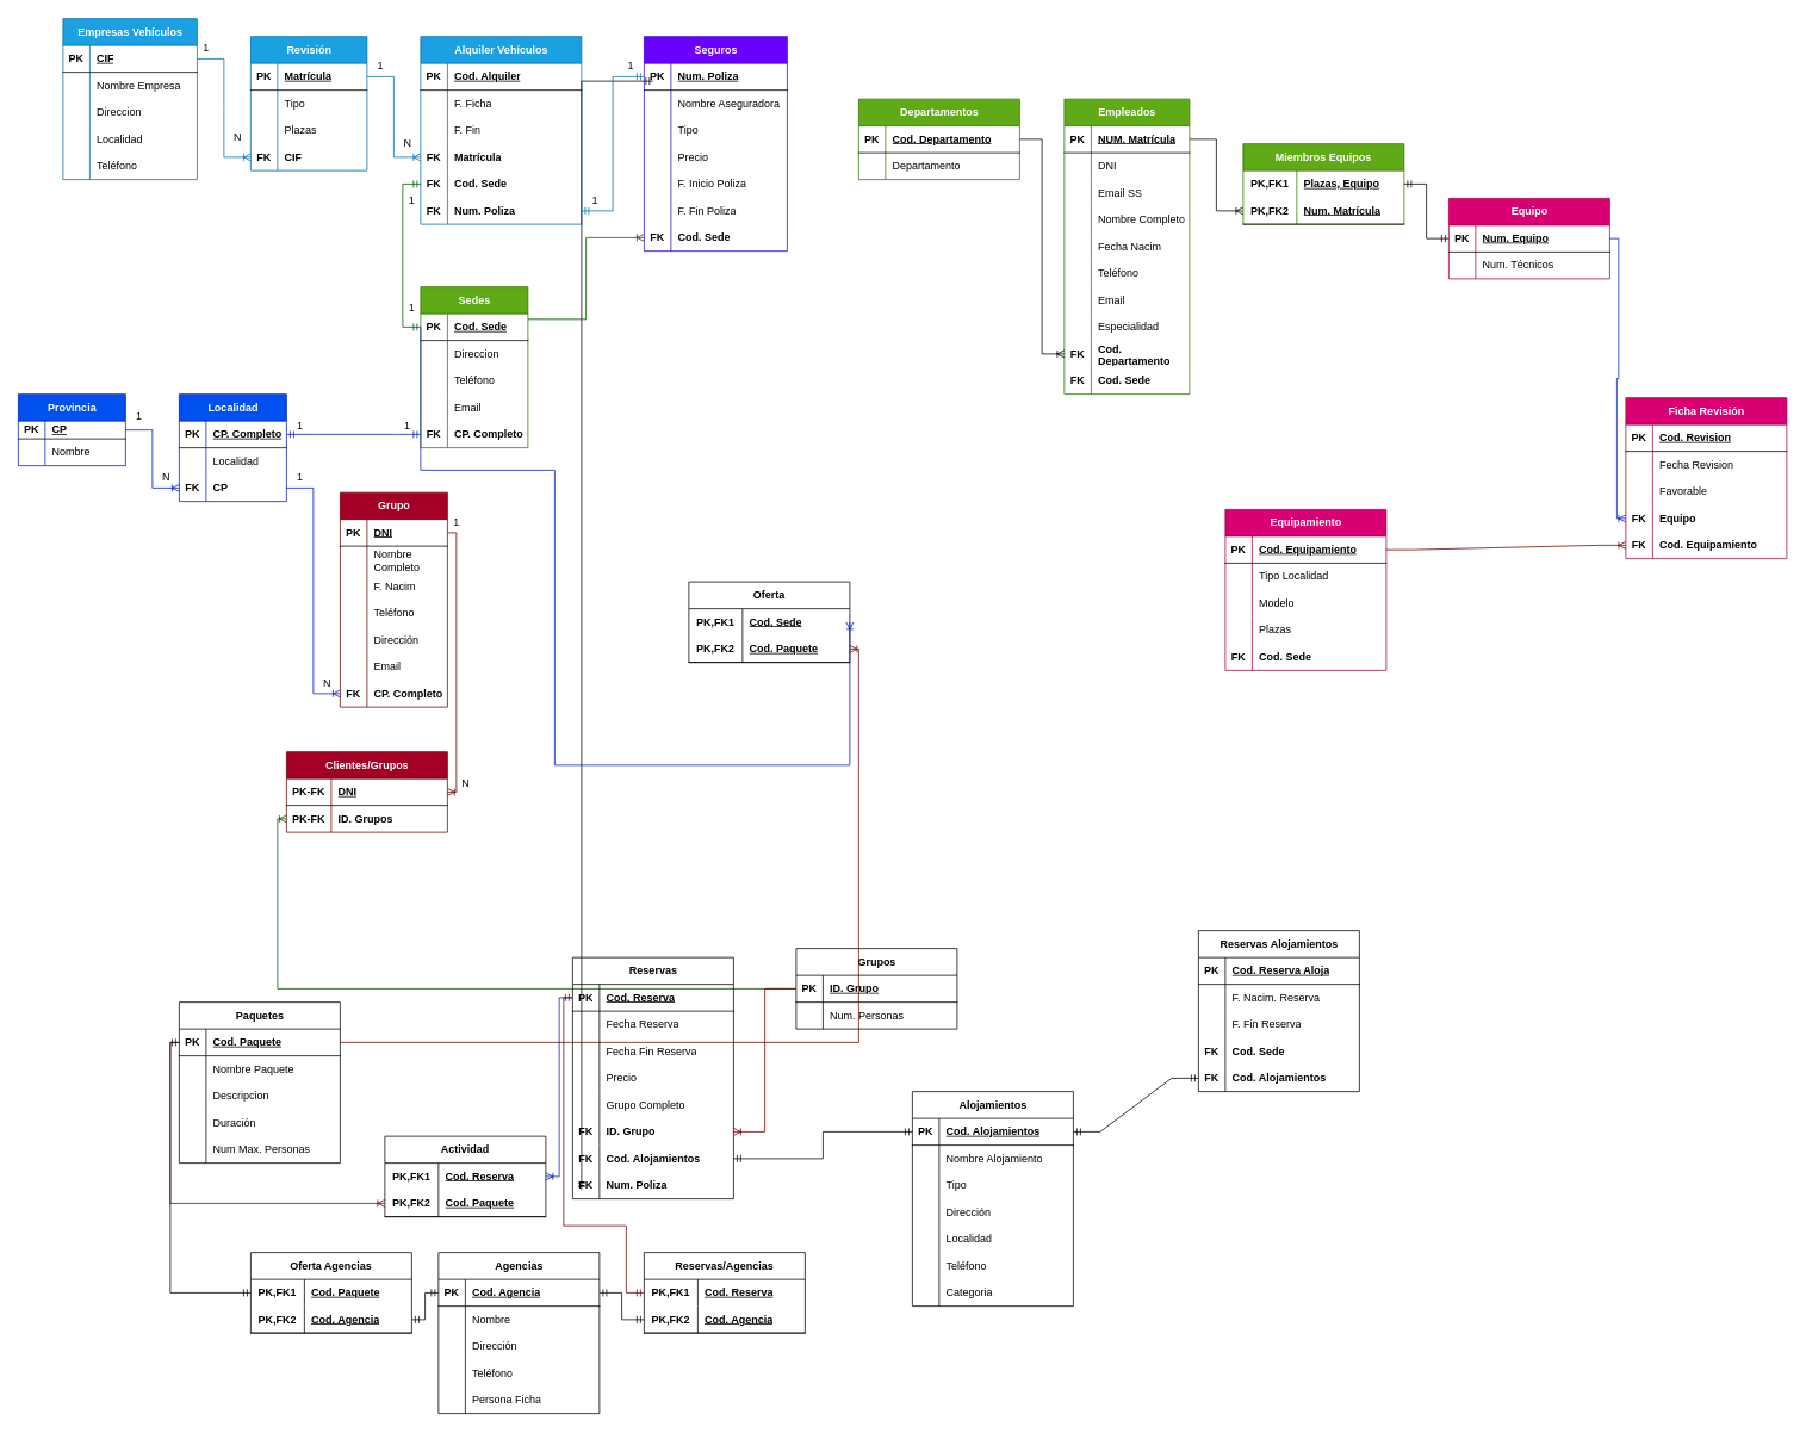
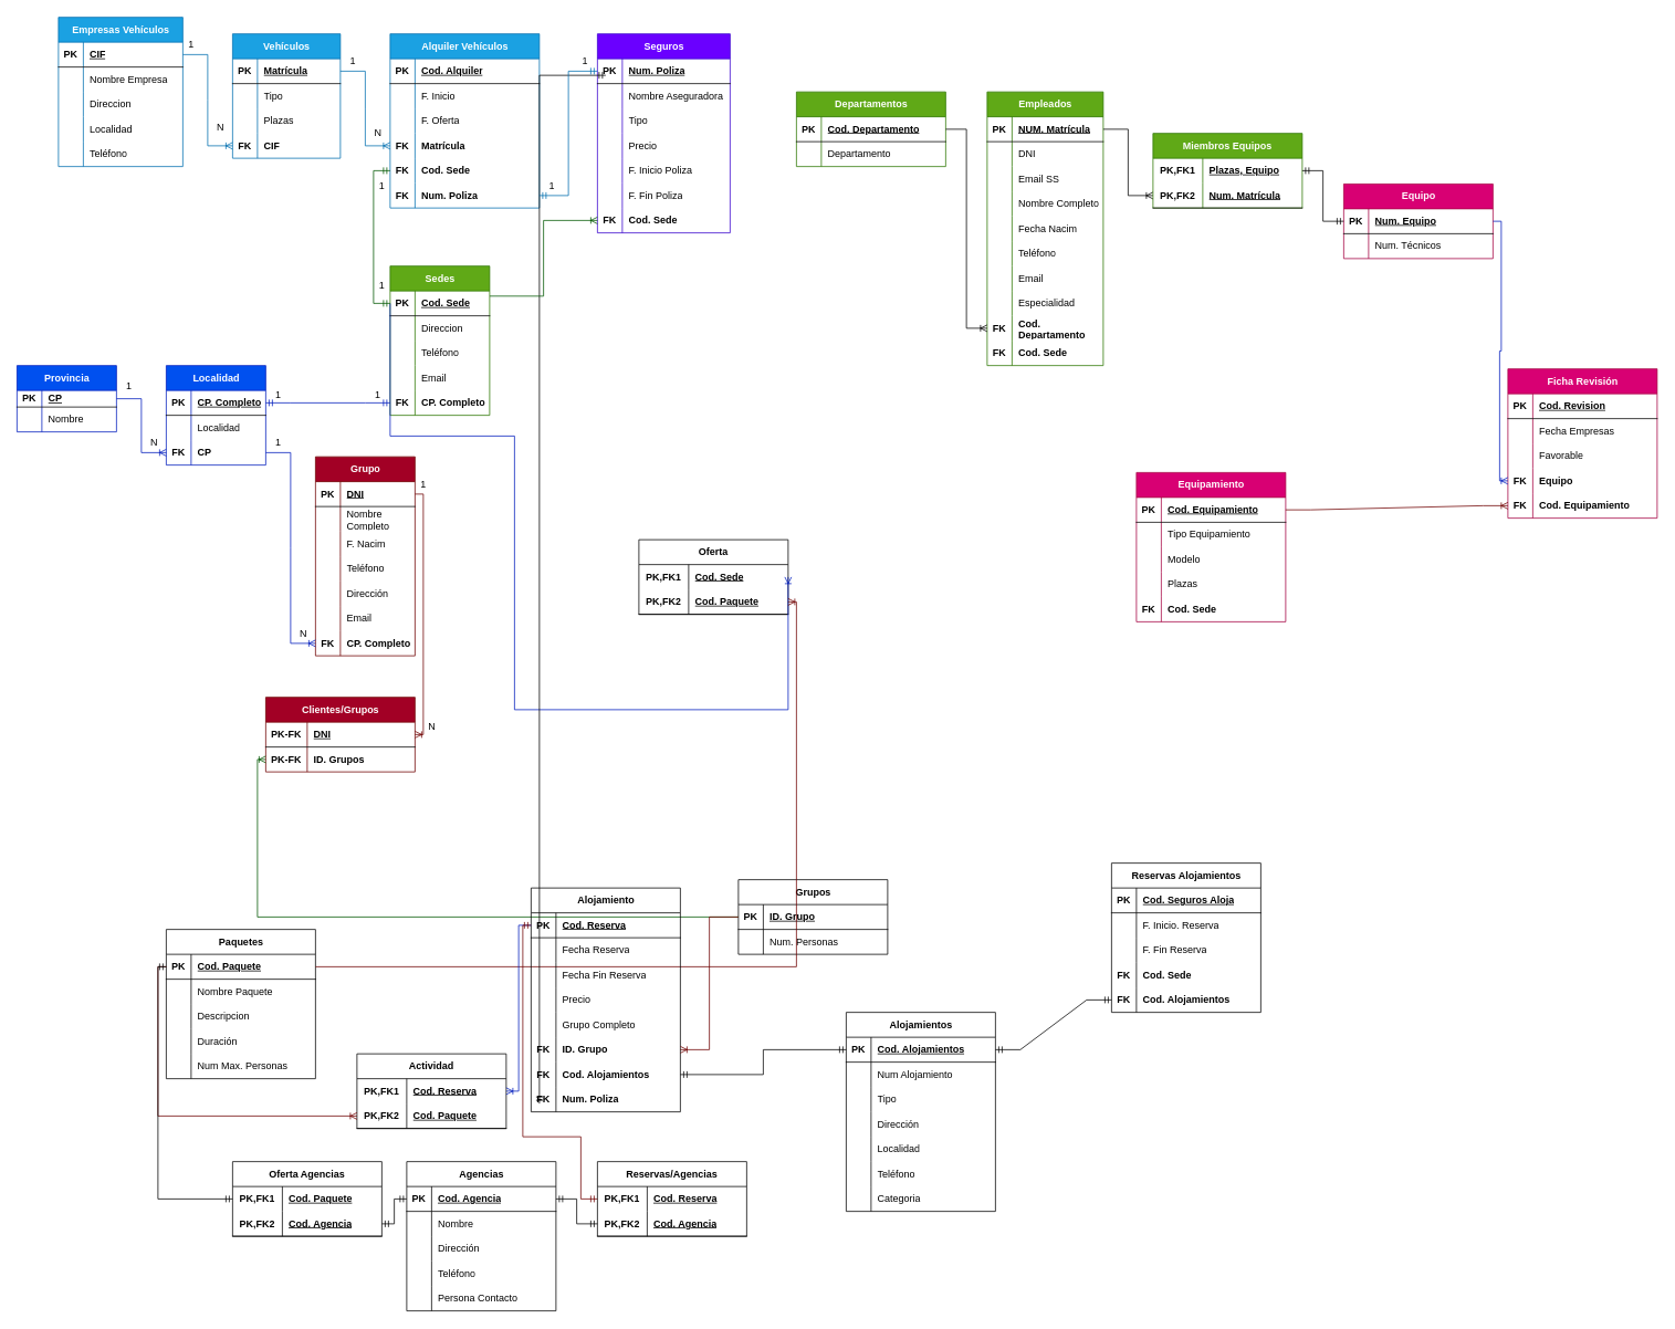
- <mxCell id="293" value="Revisión" style="shape=table;startSize=30;container=1;collapsible=1;childLayout=tableLayout;fixedRows=1;rowLines=0;fontStyle=1;align=center;resizeLast=1;html=1;fillColor=#1ba1e2;fontColor=#ffffff;strokeColor=#006EAF;" parent="1" vertex="1"><mxGeometry x="280" y="40" width="130" height="150" as="geometry" /></mxCell>
+ <mxCell id="293" value="Vehículos" style="shape=table;startSize=30;container=1;collapsible=1;childLayout=tableLayout;fixedRows=1;rowLines=0;fontStyle=1;align=center;resizeLast=1;html=1;fillColor=#1ba1e2;fontColor=#ffffff;strokeColor=#006EAF;" parent="1" vertex="1"><mxGeometry x="280" y="40" width="130" height="150" as="geometry" /></mxCell>
- <mxCell id="312" value="F. Ficha" style="shape=partialRectangle;connectable=0;fillColor=none;top=0;left=0;bottom=0;right=0;align=left;spacingLeft=6;overflow=hidden;whiteSpace=wrap;html=1;" parent="310" vertex="1"><mxGeometry x="30" width="150" height="30" as="geometry"><mxRectangle width="150" height="30" as="alternateBounds" /></mxGeometry></mxCell>
+ <mxCell id="312" value="F. Inicio" style="shape=partialRectangle;connectable=0;fillColor=none;top=0;left=0;bottom=0;right=0;align=left;spacingLeft=6;overflow=hidden;whiteSpace=wrap;html=1;" parent="310" vertex="1"><mxGeometry x="30" width="150" height="30" as="geometry"><mxRectangle width="150" height="30" as="alternateBounds" /></mxGeometry></mxCell>
- <mxCell id="315" value="F. Fin" style="shape=partialRectangle;connectable=0;fillColor=none;top=0;left=0;bottom=0;right=0;align=left;spacingLeft=6;overflow=hidden;whiteSpace=wrap;html=1;" parent="313" vertex="1"><mxGeometry x="30" width="150" height="30" as="geometry"><mxRectangle width="150" height="30" as="alternateBounds" /></mxGeometry></mxCell>
+ <mxCell id="315" value="F. Oferta" style="shape=partialRectangle;connectable=0;fillColor=none;top=0;left=0;bottom=0;right=0;align=left;spacingLeft=6;overflow=hidden;whiteSpace=wrap;html=1;" parent="313" vertex="1"><mxGeometry x="30" width="150" height="30" as="geometry"><mxRectangle width="150" height="30" as="alternateBounds" /></mxGeometry></mxCell>
- <mxCell id="120" value="Fecha Revision" style="shape=partialRectangle;connectable=0;fillColor=none;top=0;left=0;bottom=0;right=0;align=left;spacingLeft=6;overflow=hidden;whiteSpace=wrap;html=1;" parent="118" vertex="1"><mxGeometry x="30" width="150" height="30" as="geometry"><mxRectangle width="150" height="30" as="alternateBounds" /></mxGeometry></mxCell>
+ <mxCell id="120" value="Fecha Empresas" style="shape=partialRectangle;connectable=0;fillColor=none;top=0;left=0;bottom=0;right=0;align=left;spacingLeft=6;overflow=hidden;whiteSpace=wrap;html=1;" parent="118" vertex="1"><mxGeometry x="30" width="150" height="30" as="geometry"><mxRectangle width="150" height="30" as="alternateBounds" /></mxGeometry></mxCell>
- <mxCell id="104" value="Tipo Localidad" style="shape=partialRectangle;connectable=0;fillColor=none;top=0;left=0;bottom=0;right=0;align=left;spacingLeft=6;overflow=hidden;whiteSpace=wrap;html=1;" parent="102" vertex="1"><mxGeometry x="30" width="150" height="30" as="geometry"><mxRectangle width="150" height="30" as="alternateBounds" /></mxGeometry></mxCell>
+ <mxCell id="104" value="Tipo Equipamiento" style="shape=partialRectangle;connectable=0;fillColor=none;top=0;left=0;bottom=0;right=0;align=left;spacingLeft=6;overflow=hidden;whiteSpace=wrap;html=1;" parent="102" vertex="1"><mxGeometry x="30" width="150" height="30" as="geometry"><mxRectangle width="150" height="30" as="alternateBounds" /></mxGeometry></mxCell>
- <mxCell id="180" value="Reservas" style="shape=table;startSize=30;container=1;collapsible=1;childLayout=tableLayout;fixedRows=1;rowLines=0;fontStyle=1;align=center;resizeLast=1;html=1;" parent="1" vertex="1"><mxGeometry x="640" y="1070" width="180" height="270" as="geometry" /></mxCell>
+ <mxCell id="180" value="Alojamiento" style="shape=table;startSize=30;container=1;collapsible=1;childLayout=tableLayout;fixedRows=1;rowLines=0;fontStyle=1;align=center;resizeLast=1;html=1;" parent="1" vertex="1"><mxGeometry x="640" y="1070" width="180" height="270" as="geometry" /></mxCell>
- <mxCell id="241" value="Cod. Reserva Aloja" style="shape=partialRectangle;connectable=0;fillColor=none;top=0;left=0;bottom=0;right=0;align=left;spacingLeft=6;fontStyle=5;overflow=hidden;whiteSpace=wrap;html=1;" parent="239" vertex="1"><mxGeometry x="30" width="150" height="30" as="geometry"><mxRectangle width="150" height="30" as="alternateBounds" /></mxGeometry></mxCell>
+ <mxCell id="241" value="Cod. Seguros Aloja" style="shape=partialRectangle;connectable=0;fillColor=none;top=0;left=0;bottom=0;right=0;align=left;spacingLeft=6;fontStyle=5;overflow=hidden;whiteSpace=wrap;html=1;" parent="239" vertex="1"><mxGeometry x="30" width="150" height="30" as="geometry"><mxRectangle width="150" height="30" as="alternateBounds" /></mxGeometry></mxCell>
- <mxCell id="244" value="F. Nacim. Reserva" style="shape=partialRectangle;connectable=0;fillColor=none;top=0;left=0;bottom=0;right=0;align=left;spacingLeft=6;overflow=hidden;whiteSpace=wrap;html=1;" parent="242" vertex="1"><mxGeometry x="30" width="150" height="30" as="geometry"><mxRectangle width="150" height="30" as="alternateBounds" /></mxGeometry></mxCell>
+ <mxCell id="244" value="F. Inicio. Reserva" style="shape=partialRectangle;connectable=0;fillColor=none;top=0;left=0;bottom=0;right=0;align=left;spacingLeft=6;overflow=hidden;whiteSpace=wrap;html=1;" parent="242" vertex="1"><mxGeometry x="30" width="150" height="30" as="geometry"><mxRectangle width="150" height="30" as="alternateBounds" /></mxGeometry></mxCell>
- <mxCell id="221" value="Nombre Alojamiento" style="shape=partialRectangle;connectable=0;fillColor=none;top=0;left=0;bottom=0;right=0;align=left;spacingLeft=6;overflow=hidden;whiteSpace=wrap;html=1;" parent="219" vertex="1"><mxGeometry x="30" width="150" height="30" as="geometry"><mxRectangle width="150" height="30" as="alternateBounds" /></mxGeometry></mxCell>
+ <mxCell id="221" value="Num Alojamiento" style="shape=partialRectangle;connectable=0;fillColor=none;top=0;left=0;bottom=0;right=0;align=left;spacingLeft=6;overflow=hidden;whiteSpace=wrap;html=1;" parent="219" vertex="1"><mxGeometry x="30" width="150" height="30" as="geometry"><mxRectangle width="150" height="30" as="alternateBounds" /></mxGeometry></mxCell>
- <mxCell id="341" value="Persona Ficha" style="shape=partialRectangle;connectable=0;fillColor=none;top=0;left=0;bottom=0;right=0;align=left;spacingLeft=6;overflow=hidden;whiteSpace=wrap;html=1;" parent="339" vertex="1"><mxGeometry x="30" width="150" height="30" as="geometry"><mxRectangle width="150" height="30" as="alternateBounds" /></mxGeometry></mxCell>
+ <mxCell id="341" value="Persona Contacto" style="shape=partialRectangle;connectable=0;fillColor=none;top=0;left=0;bottom=0;right=0;align=left;spacingLeft=6;overflow=hidden;whiteSpace=wrap;html=1;" parent="339" vertex="1"><mxGeometry x="30" width="150" height="30" as="geometry"><mxRectangle width="150" height="30" as="alternateBounds" /></mxGeometry></mxCell>
